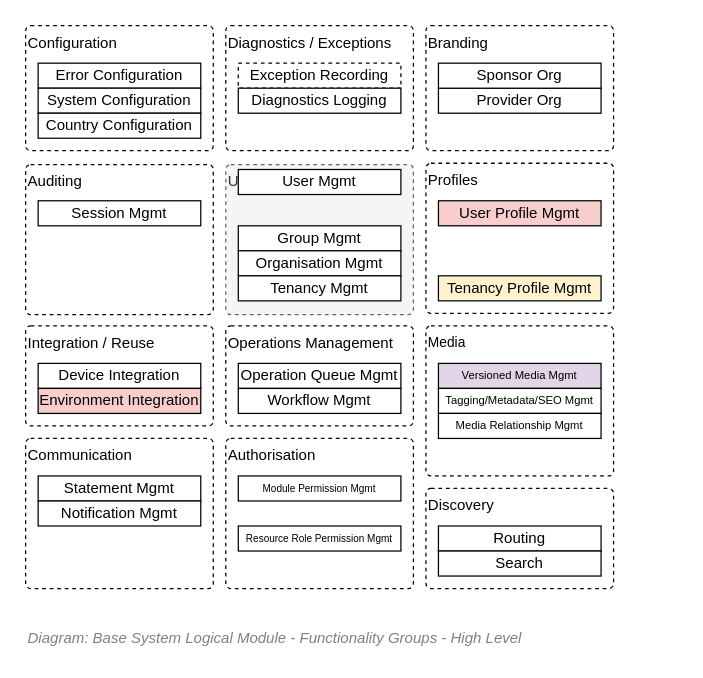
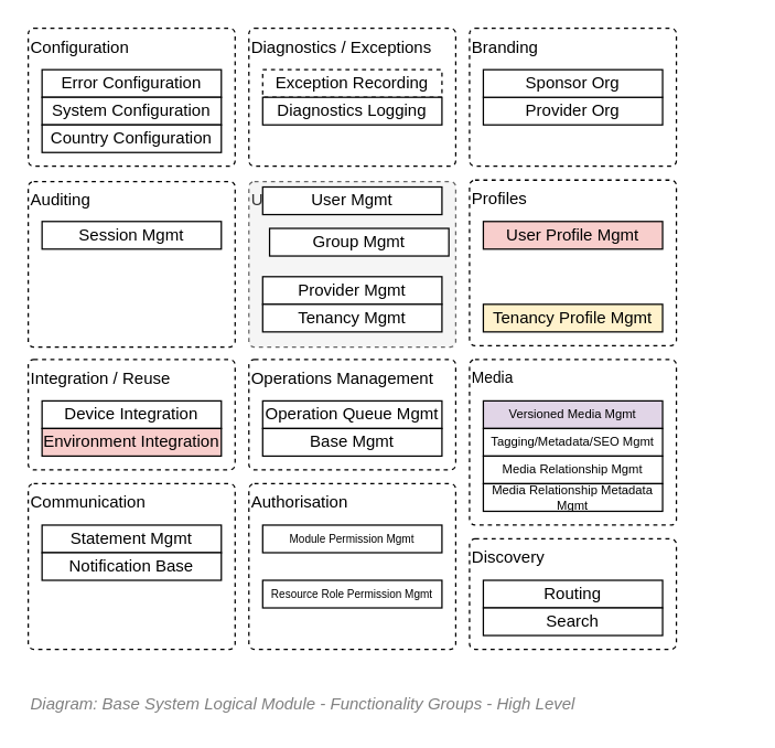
- <mxCell id="20" value="Group Mgmt" style="rounded=0;whiteSpace=wrap;html=1;" vertex="1" parent="1"><mxGeometry x="190" y="180" width="130" height="20" as="geometry" /></mxCell>
+ <mxCell id="20" value="Group Mgmt" style="rounded=0;whiteSpace=wrap;html=1;" vertex="1" parent="1"><mxGeometry x="195" y="165" width="130" height="20" as="geometry" /></mxCell>
- <mxCell id="21" value="Organisation Mgmt" style="rounded=0;whiteSpace=wrap;html=1;" vertex="1" parent="1"><mxGeometry x="190" y="200" width="130" height="20" as="geometry" /></mxCell>
+ <mxCell id="21" value="Provider Mgmt" style="rounded=0;whiteSpace=wrap;html=1;" vertex="1" parent="1"><mxGeometry x="190" y="200" width="130" height="20" as="geometry" /></mxCell>
- <mxCell id="41" value="Workflow Mgmt" style="rounded=0;whiteSpace=wrap;html=1;" vertex="1" parent="39"><mxGeometry x="10" y="50" width="130" height="20" as="geometry" /></mxCell>
+ <mxCell id="41" value="Base Mgmt" style="rounded=0;whiteSpace=wrap;html=1;" vertex="1" parent="39"><mxGeometry x="10" y="50" width="130" height="20" as="geometry" /></mxCell>
+ <mxCell id="35" value="Media Relationship Metadata Mgmt" style="rounded=0;whiteSpace=wrap;html=1;fontSize=9;" vertex="1" parent="31"><mxGeometry x="10" y="90" width="130" height="20" as="geometry" /></mxCell>
- <mxCell id="9" value="Notification Mgmt" style="rounded=0;whiteSpace=wrap;html=1;" vertex="1" parent="7"><mxGeometry x="10" y="50" width="130" height="20" as="geometry" /></mxCell>
+ <mxCell id="9" value="Notification Base" style="rounded=0;whiteSpace=wrap;html=1;" vertex="1" parent="7"><mxGeometry x="10" y="50" width="130" height="20" as="geometry" /></mxCell>
